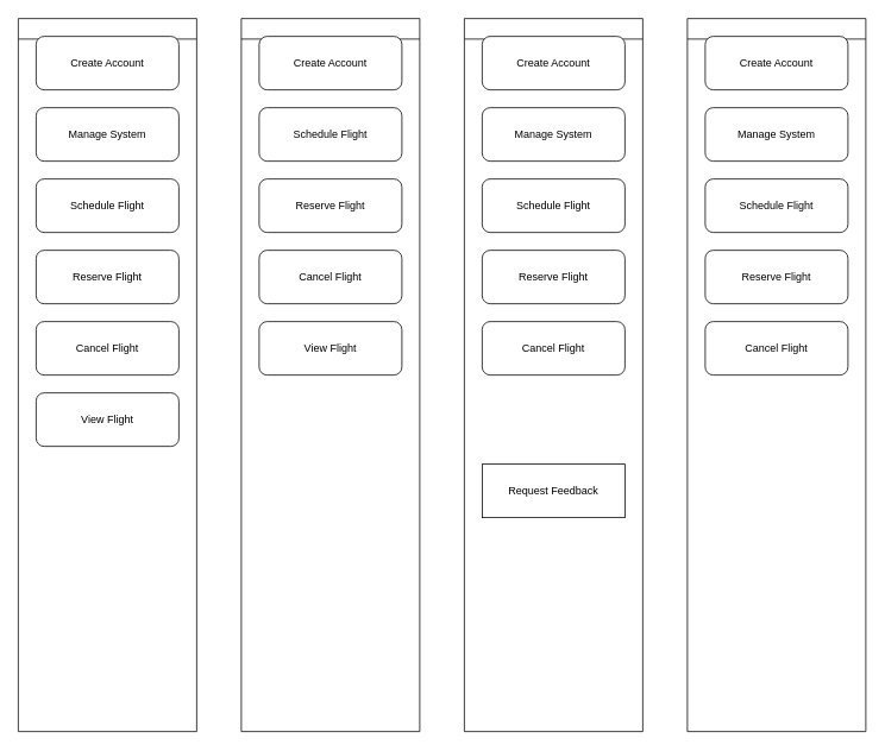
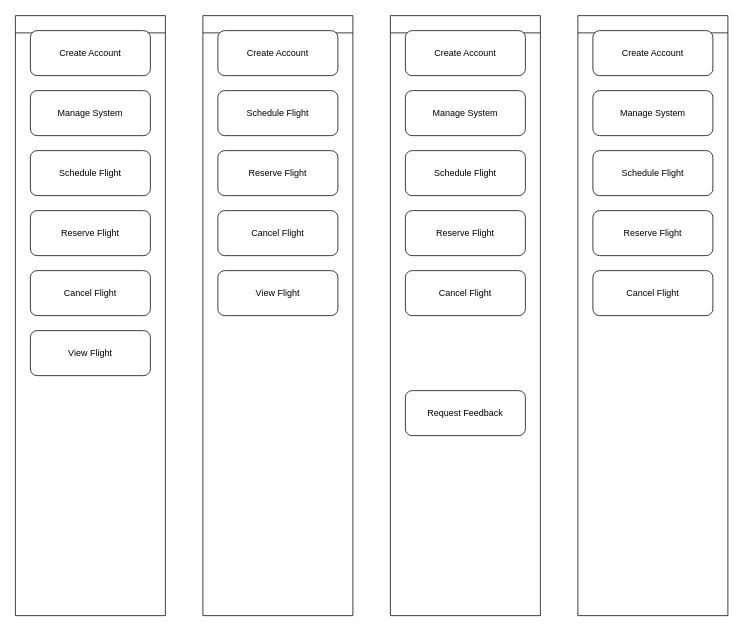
- <mxCell id="21" value="Request Feedback" style="whiteSpace=wrap;html=1;rounded=0;" vertex="1" parent="15"><mxGeometry x="20" y="500" width="160" height="60" as="geometry" /></mxCell>
+ <mxCell id="21" value="Request Feedback" style="rounded=1;whiteSpace=wrap;html=1;" vertex="1" parent="15"><mxGeometry x="20" y="500" width="160" height="60" as="geometry" /></mxCell>
